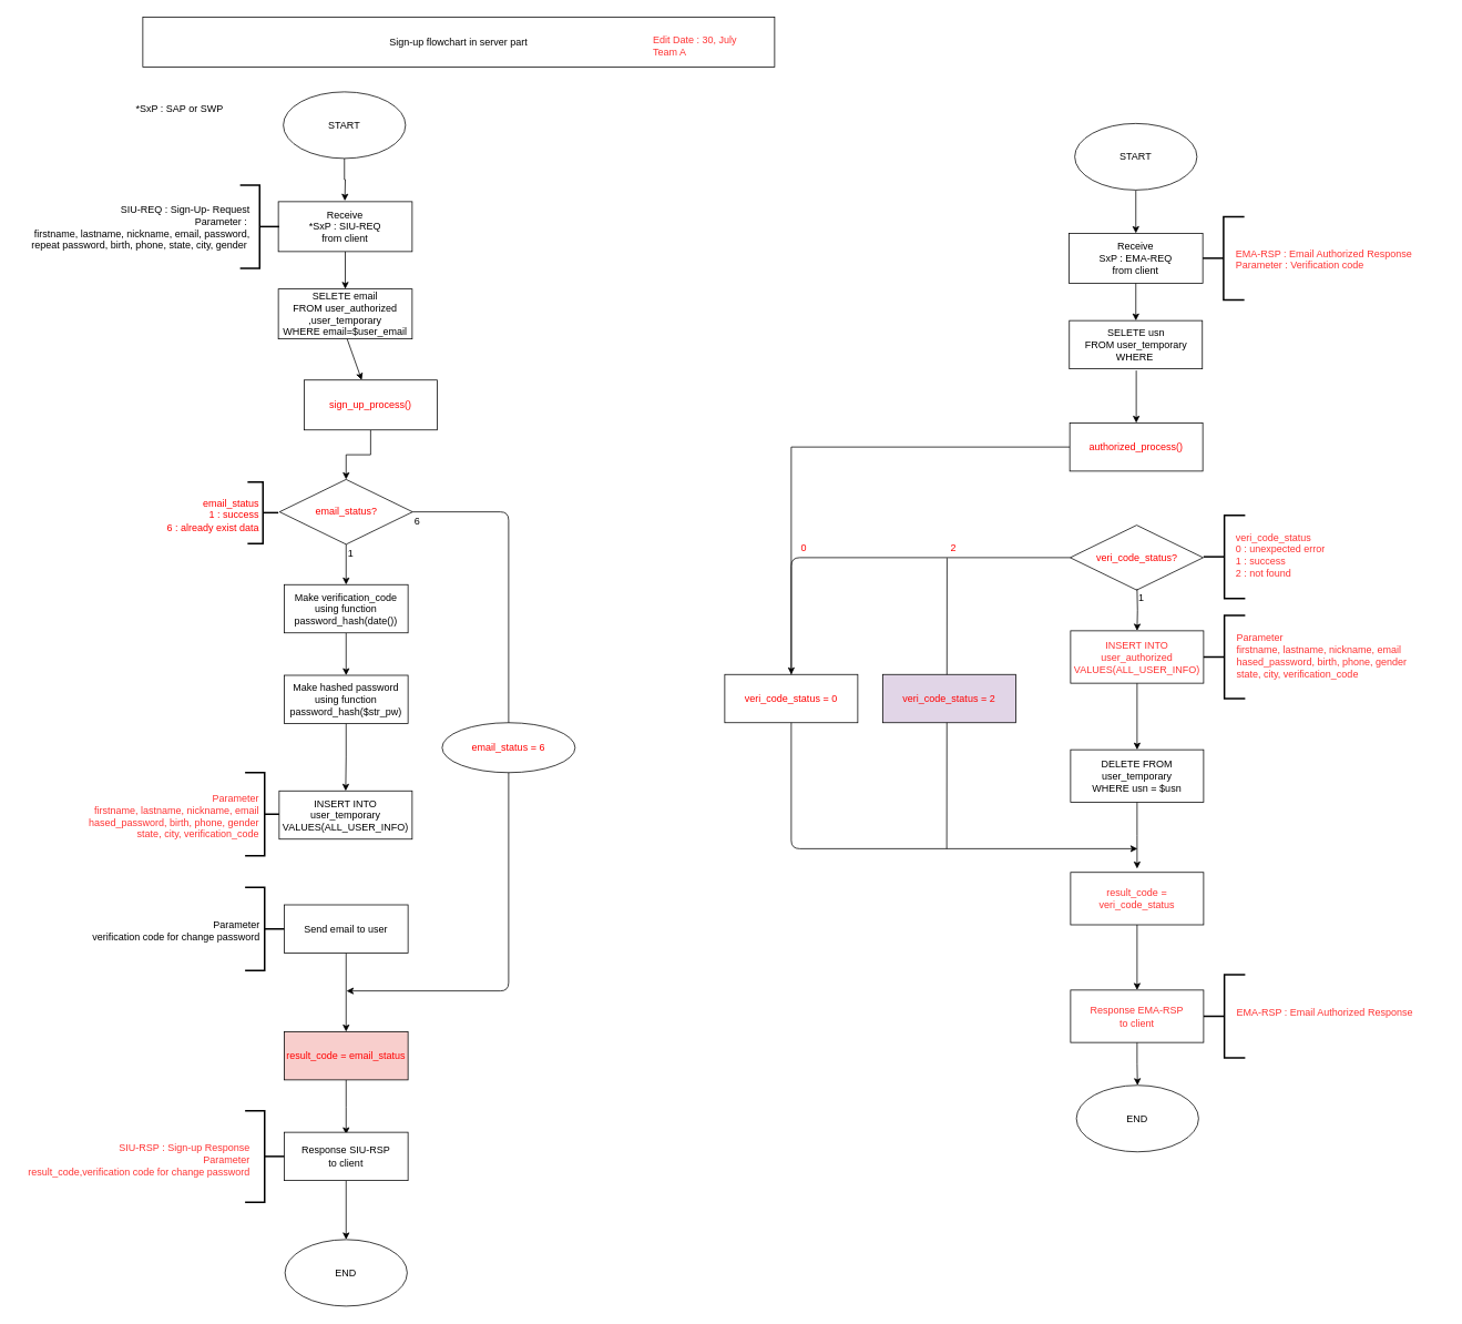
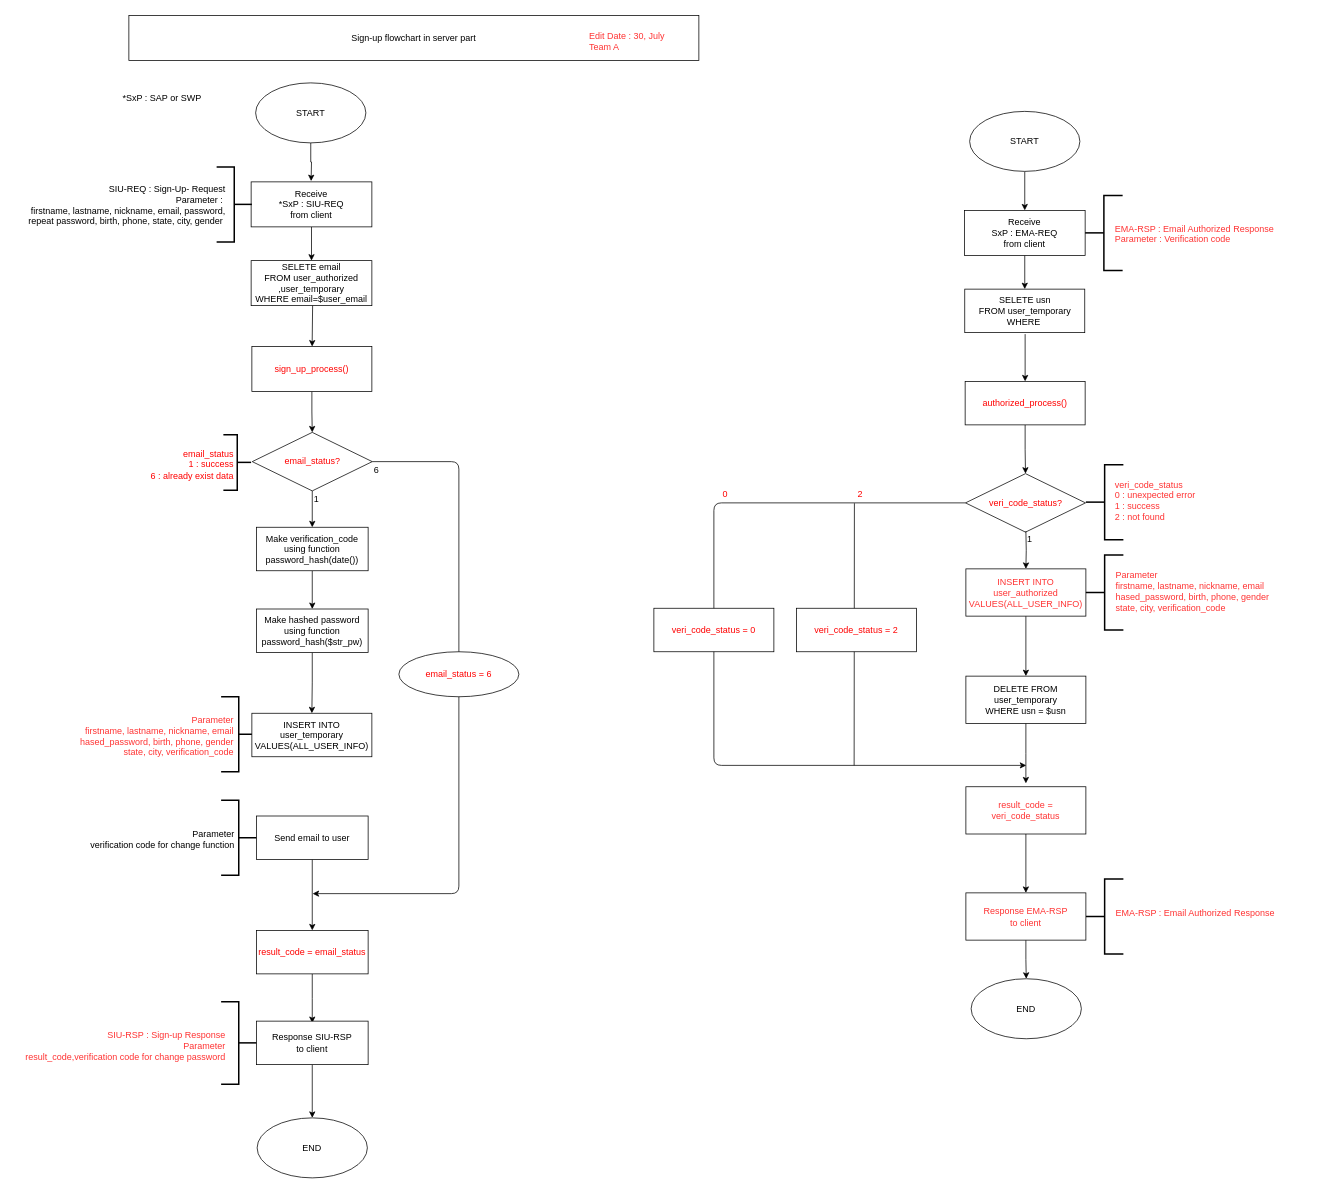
- <mxCell id="61" value="&lt;font color=&quot;#ff0000&quot;&gt;sign_up_process()&lt;br&gt;&lt;/font&gt;" style="rounded=0;whiteSpace=wrap;html=1;" parent="1" vertex="1"><mxGeometry x="365" y="456.5" width="160" height="60" as="geometry" /></mxCell>
+ <mxCell id="61" value="&lt;font color=&quot;#ff0000&quot;&gt;sign_up_process()&lt;br&gt;&lt;/font&gt;" style="rounded=0;whiteSpace=wrap;html=1;" parent="1" vertex="1"><mxGeometry x="335" y="461.5" width="160" height="60" as="geometry" /></mxCell>
- <mxCell id="64" value="" style="edgeStyle=orthogonalEdgeStyle;rounded=0;orthogonalLoop=1;jettySize=auto;html=1;" parent="1" source="65" target="71" edge="1"><mxGeometry relative="1" as="geometry" /></mxCell>
+ <mxCell id="64" value="" style="edgeStyle=orthogonalEdgeStyle;rounded=0;orthogonalLoop=1;jettySize=auto;html=1;" parent="1" source="65" target="21" edge="1"><mxGeometry relative="1" as="geometry" /></mxCell>
- <mxCell id="73" value="&lt;font color=&quot;#ff0000&quot;&gt;veri_code_status = 2&lt;/font&gt;" style="rounded=0;whiteSpace=wrap;html=1;fillColor=#e1d5e7;" parent="1" vertex="1"><mxGeometry x="1061.015" y="810.5" width="160" height="58" as="geometry" /></mxCell>
+ <mxCell id="73" value="&lt;font color=&quot;#ff0000&quot;&gt;veri_code_status = 2&lt;/font&gt;" style="rounded=0;whiteSpace=wrap;html=1;" parent="1" vertex="1"><mxGeometry x="1061.015" y="810.5" width="160" height="58" as="geometry" /></mxCell>
- <mxCell id="42" value="Parameter&lt;br&gt;verification code for change password" style="text;html=1;resizable=0;points=[];autosize=1;align=right;verticalAlign=top;spacingTop=-4;" parent="1" vertex="1"><mxGeometry x="92.5" y="1101.5" width="220" height="30" as="geometry" /></mxCell>
+ <mxCell id="42" value="Parameter&lt;br&gt;verification code for change function" style="text;html=1;resizable=0;points=[];autosize=1;align=right;verticalAlign=top;spacingTop=-4;" parent="1" vertex="1"><mxGeometry x="92.5" y="1101.5" width="220" height="30" as="geometry" /></mxCell>
- <mxCell id="14" value="&lt;font color=&quot;#ff0000&quot;&gt;result_code = email_status&lt;/font&gt;" style="rounded=0;whiteSpace=wrap;html=1;fillColor=#f8cecc;" parent="1" vertex="1"><mxGeometry x="341" y="1240" width="149" height="58" as="geometry" /></mxCell>
+ <mxCell id="14" value="&lt;font color=&quot;#ff0000&quot;&gt;result_code = email_status&lt;/font&gt;" style="rounded=0;whiteSpace=wrap;html=1;" parent="1" vertex="1"><mxGeometry x="341" y="1240" width="149" height="58" as="geometry" /></mxCell>
